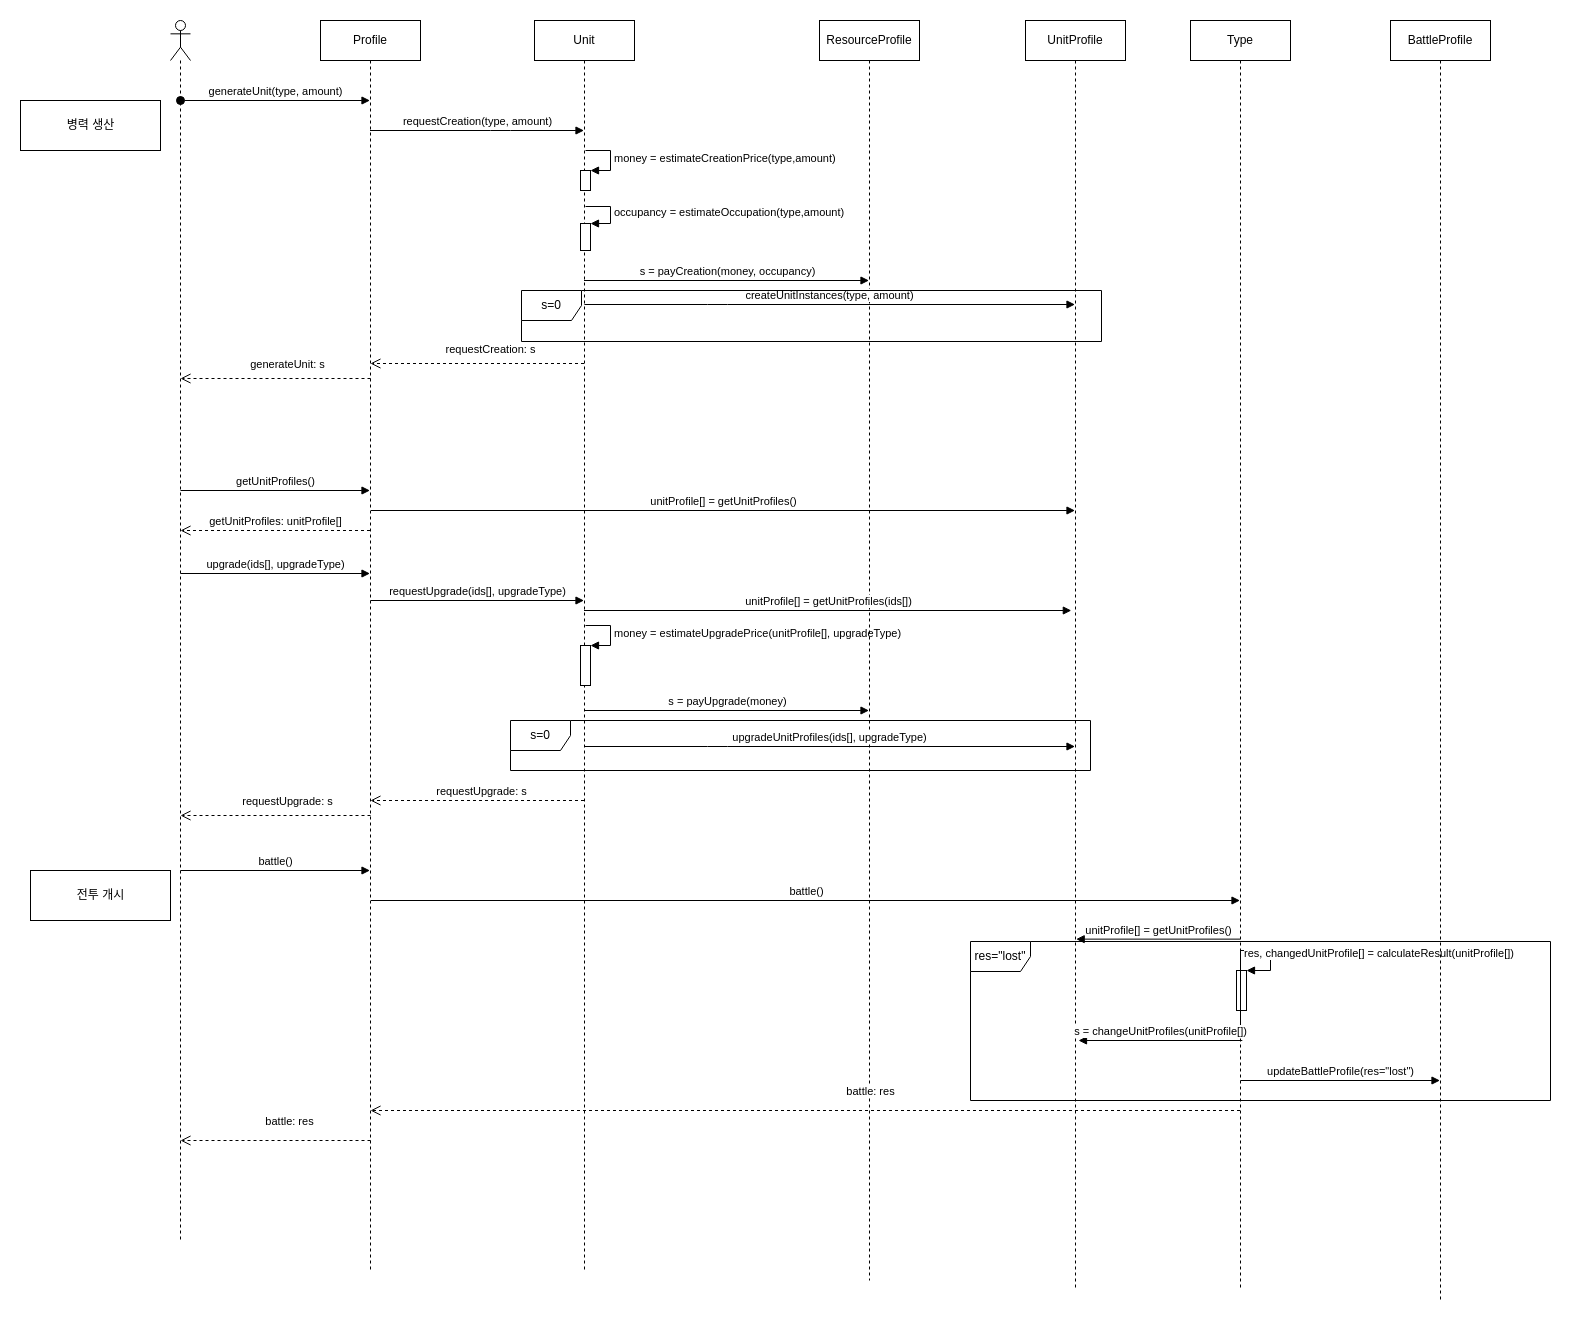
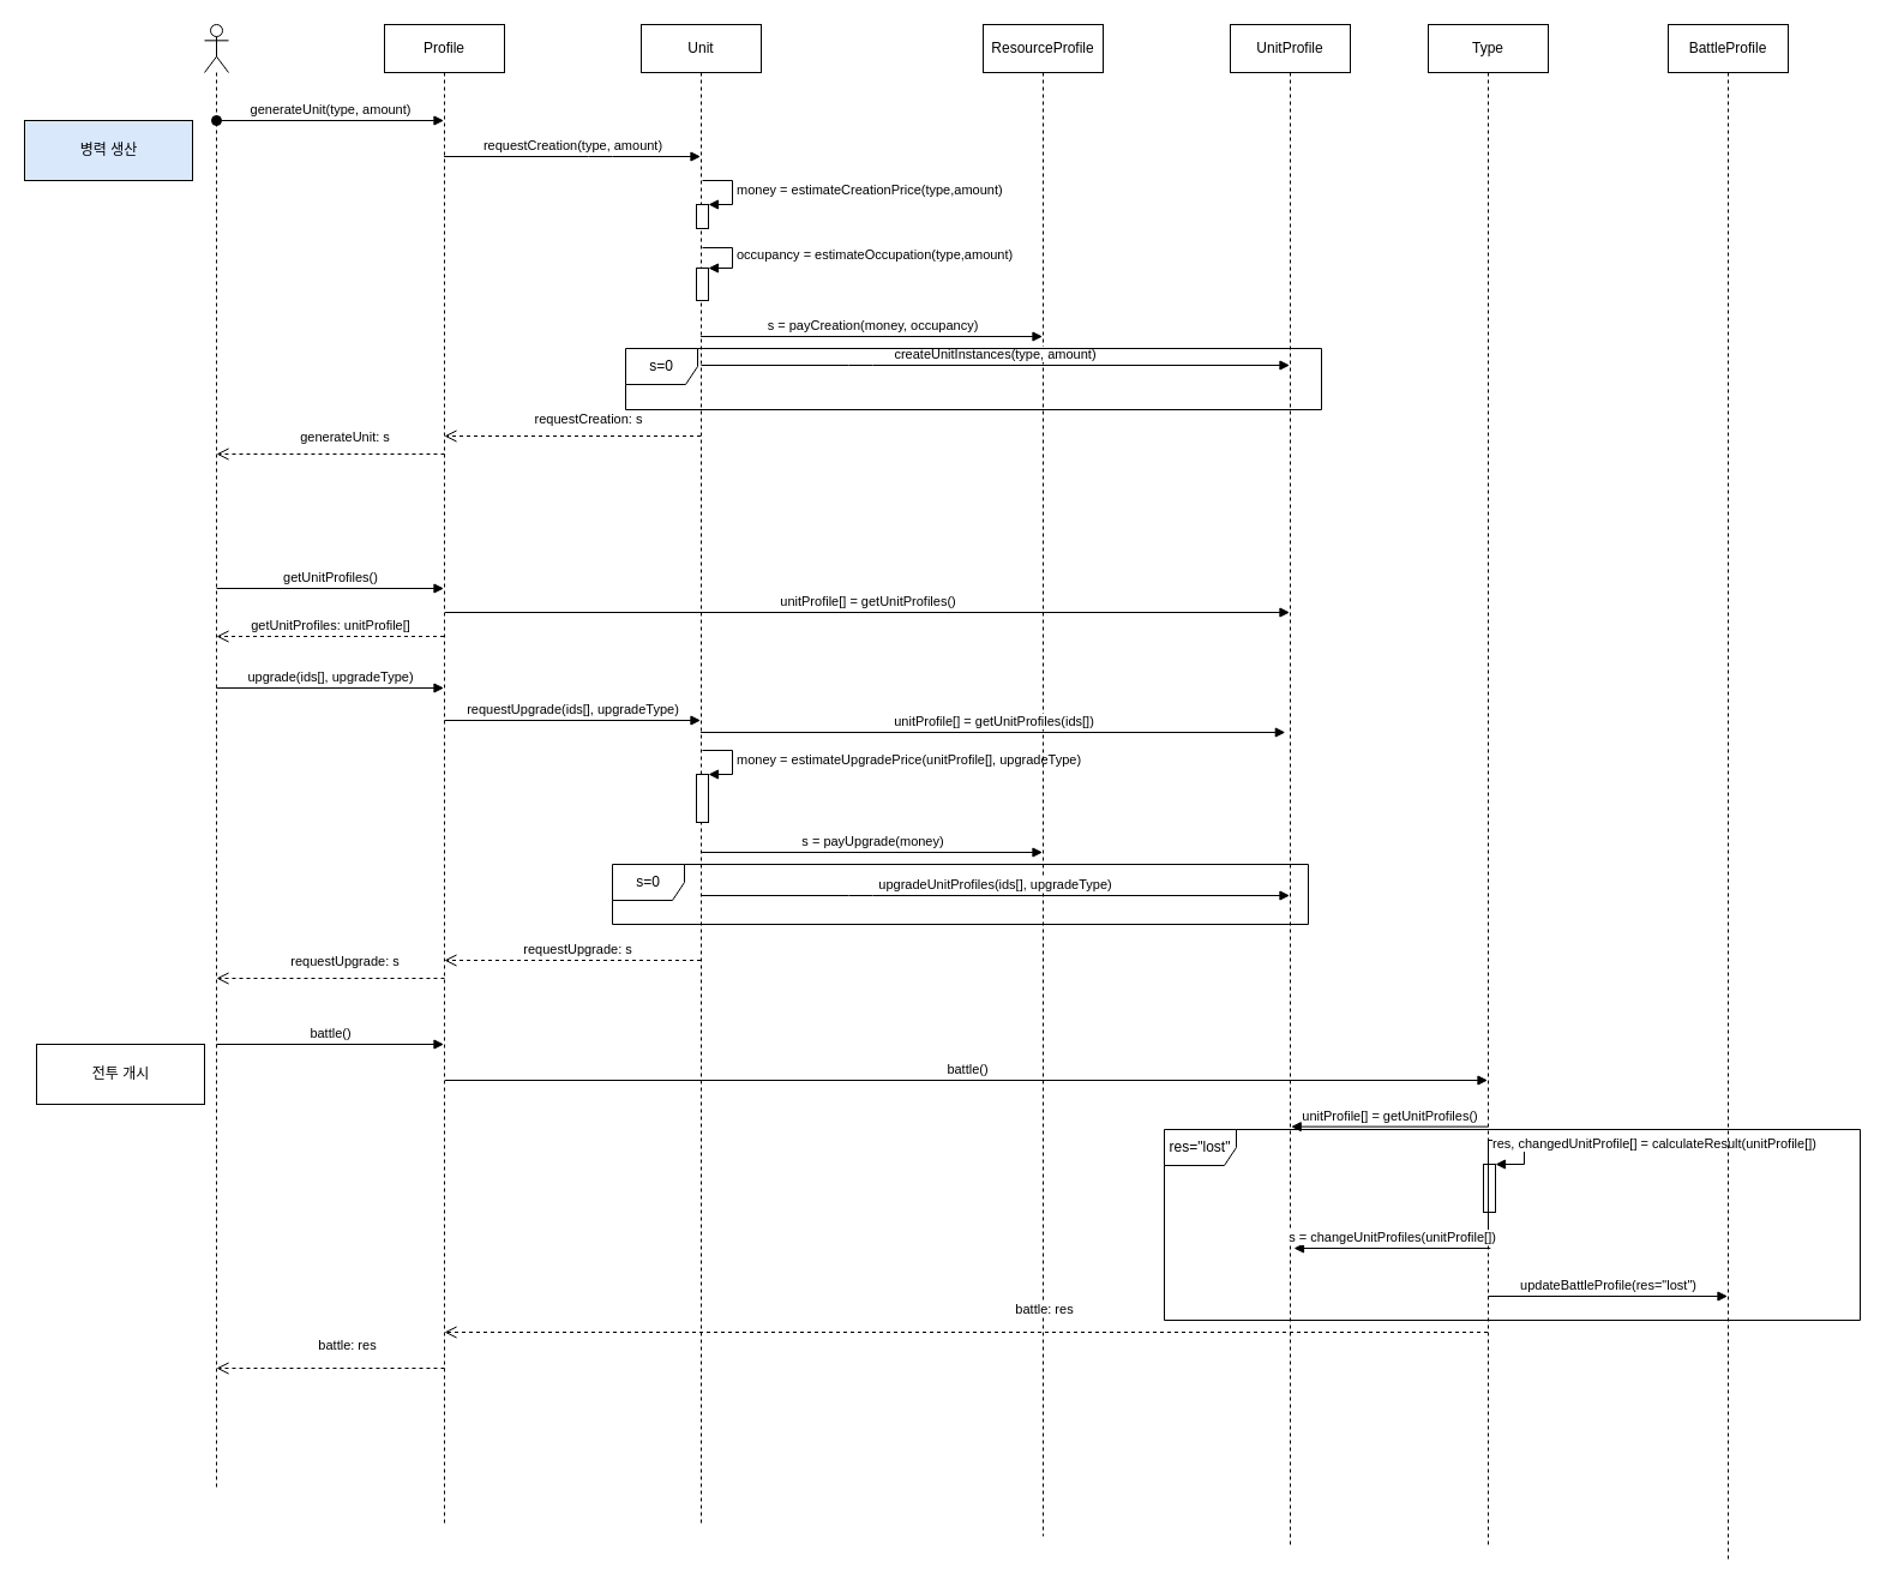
- <mxCell id="41" value="병력 생산" style="html=1;" vertex="1" parent="1"><mxGeometry x="20" y="100" width="140" height="50" as="geometry" /></mxCell>
+ <mxCell id="41" value="병력 생산" style="html=1;fillColor=#dae8fc;" vertex="1" parent="1"><mxGeometry x="20" y="100" width="140" height="50" as="geometry" /></mxCell>
